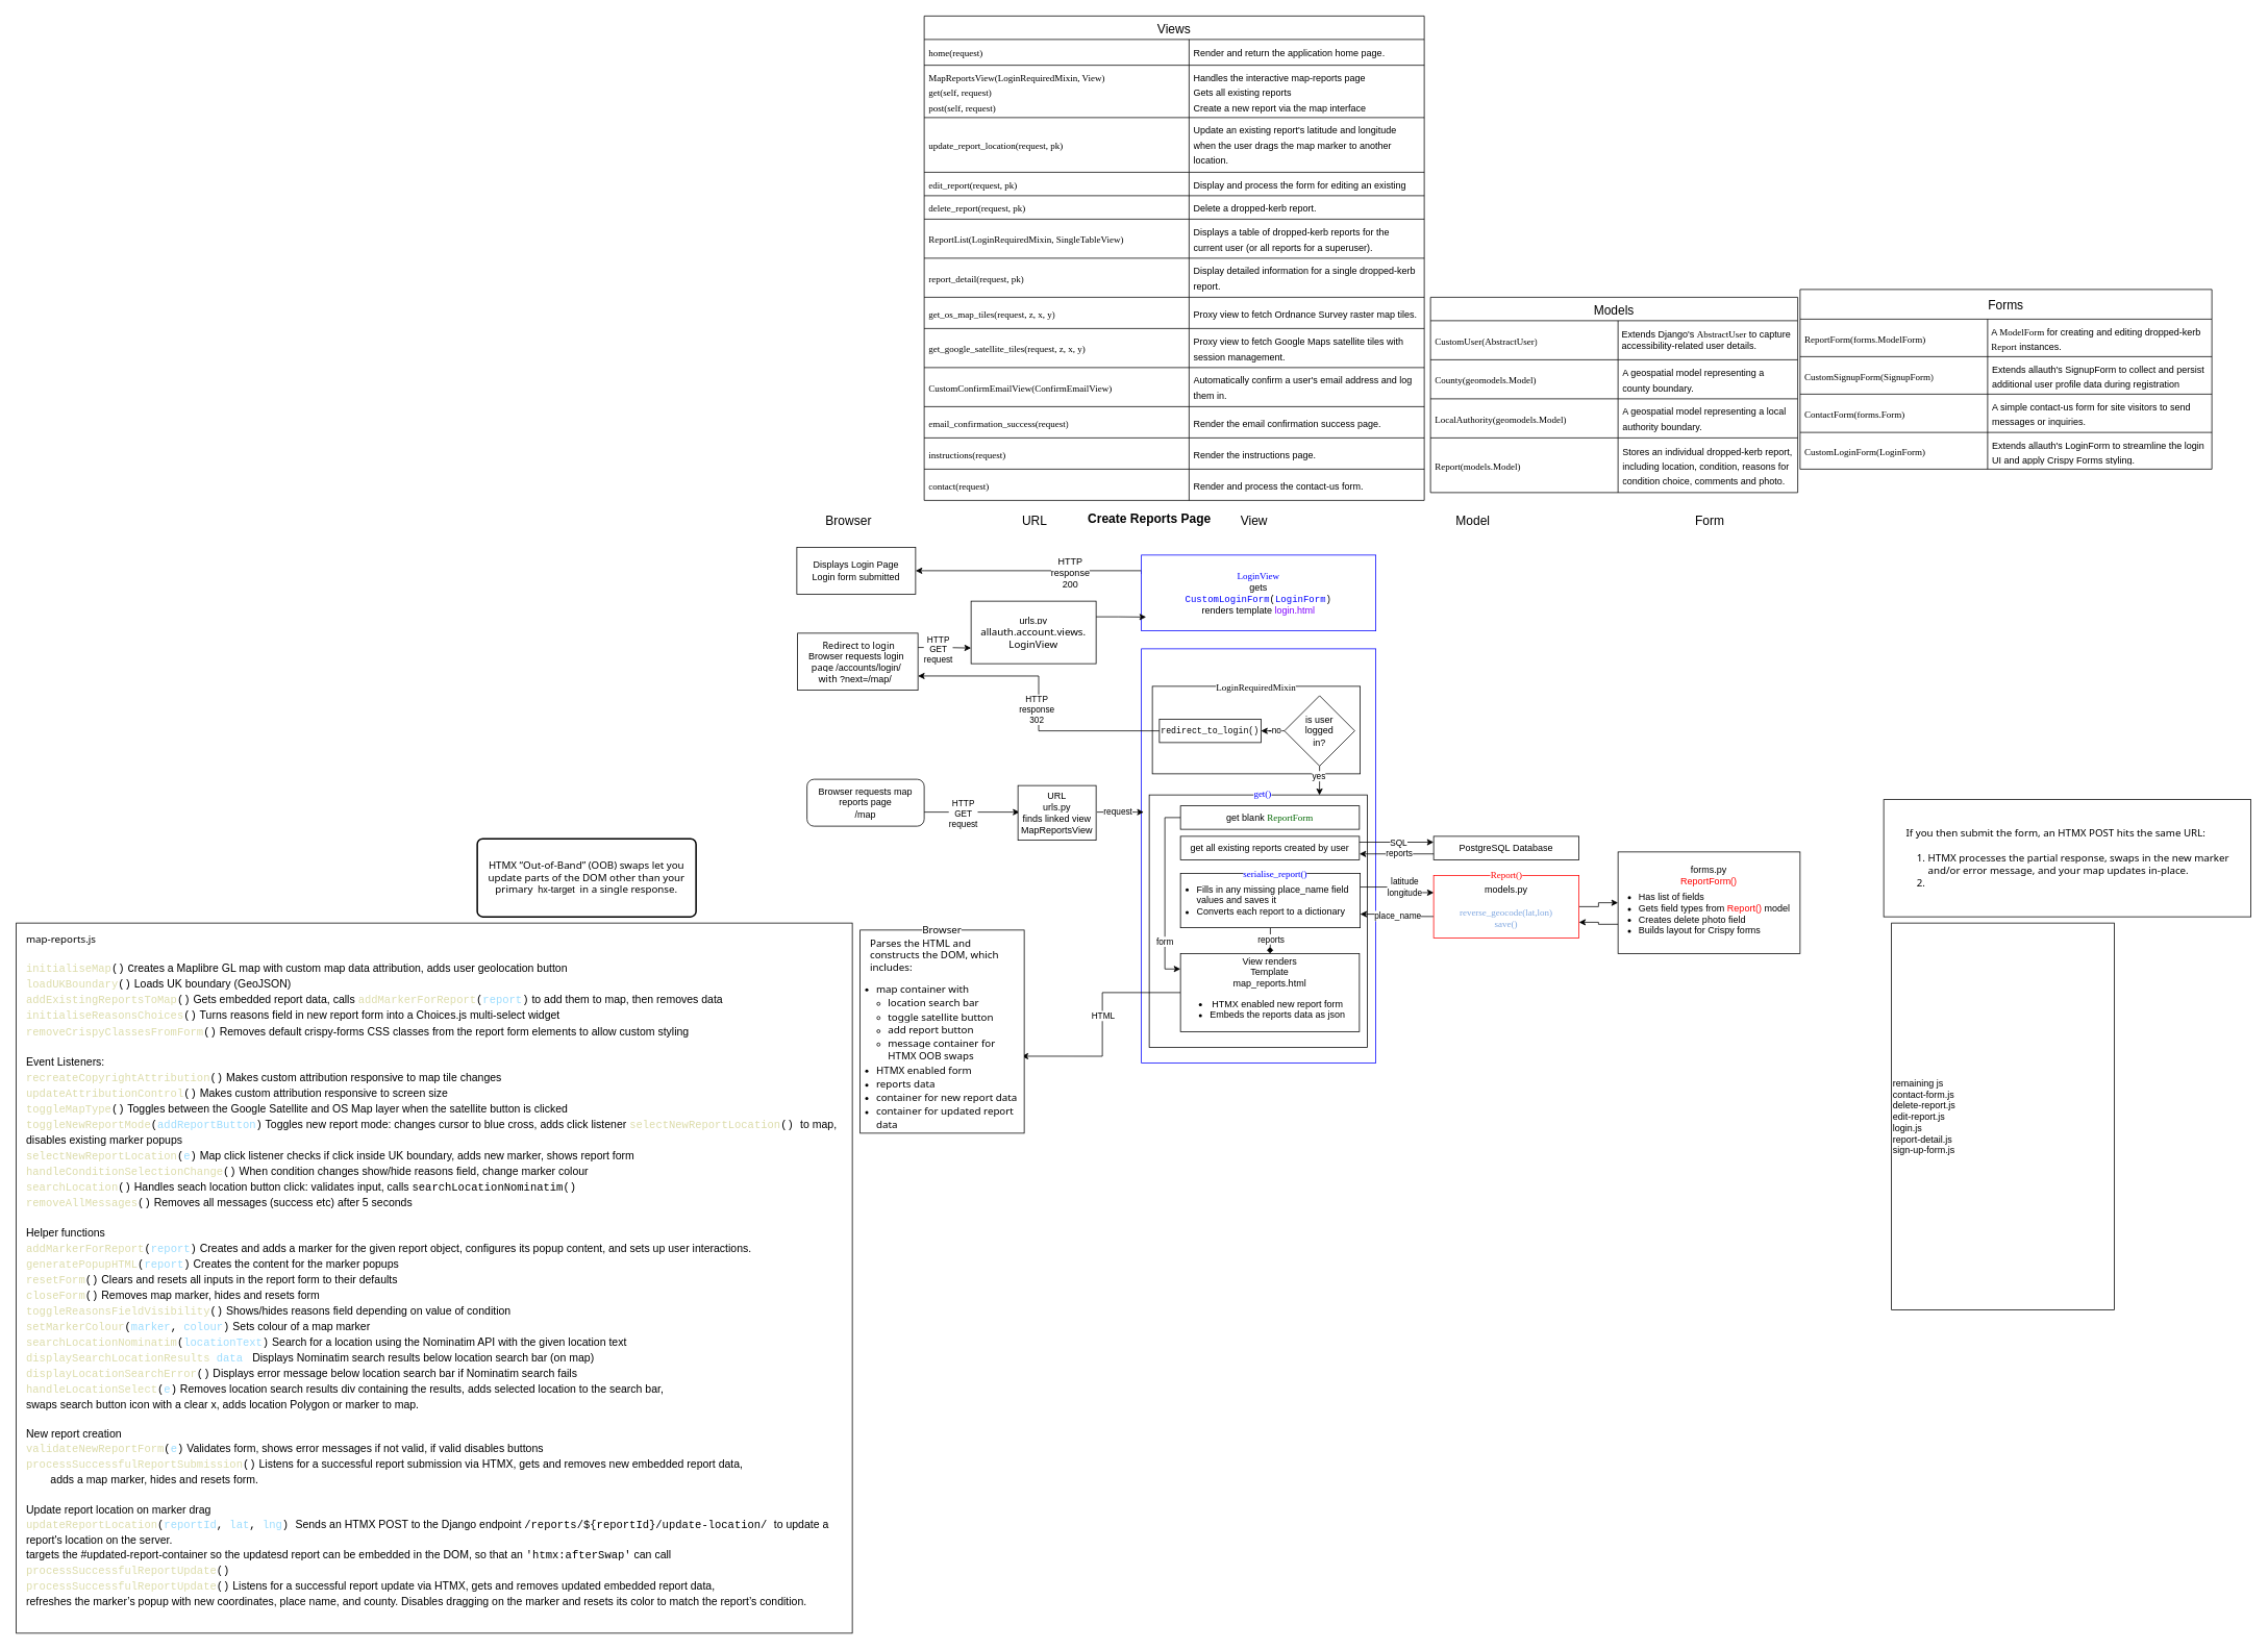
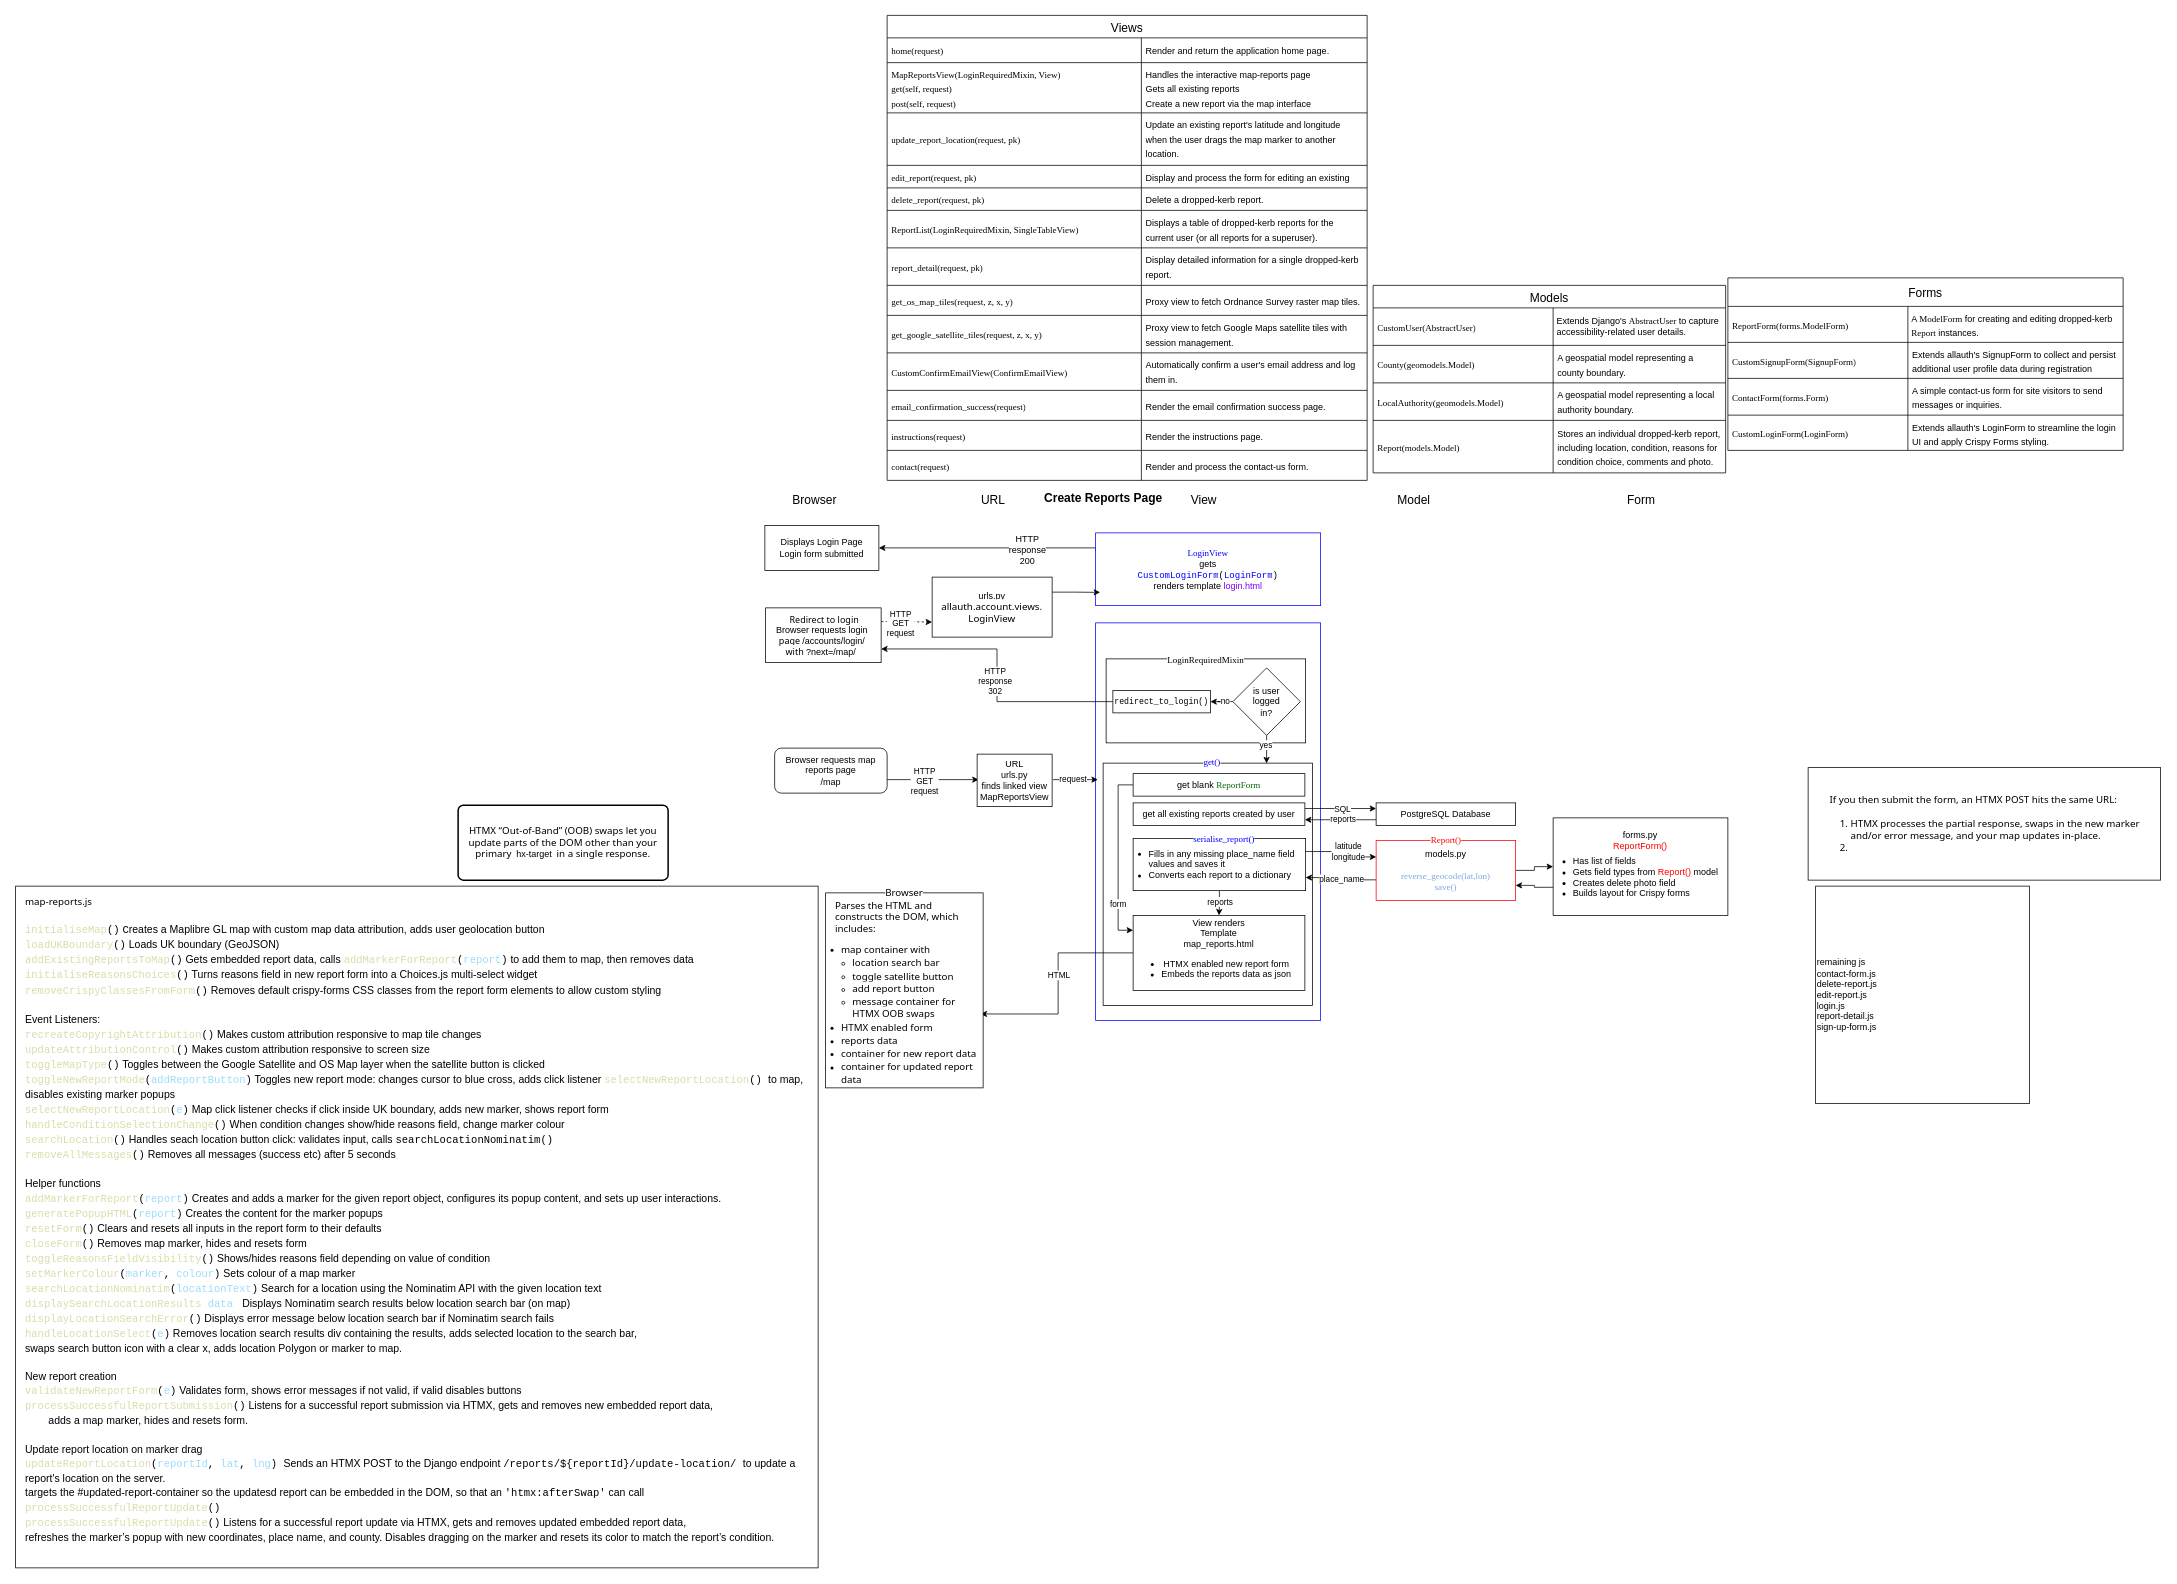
- <mxCell id="47" value="" style="edgeStyle=orthogonalEdgeStyle;rounded=0;orthogonalLoop=1;jettySize=auto;html=1;entryX=0;entryY=0.75;entryDx=0;entryDy=0;exitX=1;exitY=0.25;exitDx=0;exitDy=0;" edge="1" parent="1" source="49" target="56"><mxGeometry relative="1" as="geometry"><mxPoint x="1032" y="943.5" as="sourcePoint" /><mxPoint x="929" y="943" as="targetPoint" /></mxGeometry></mxCell>
+ <mxCell id="47" value="" style="edgeStyle=orthogonalEdgeStyle;rounded=0;orthogonalLoop=1;jettySize=auto;html=1;entryX=0;entryY=0.75;entryDx=0;entryDy=0;exitX=1;exitY=0.25;exitDx=0;exitDy=0;dashed=1;" edge="1" parent="1" source="49" target="56"><mxGeometry relative="1" as="geometry"><mxPoint x="1032" y="943.5" as="sourcePoint" /><mxPoint x="929" y="943" as="targetPoint" /></mxGeometry></mxCell>
- <mxCell id="18" value="" style="edgeStyle=orthogonalEdgeStyle;rounded=0;orthogonalLoop=1;jettySize=auto;html=1;endArrow=diamond;" edge="1" parent="1" source="63" target="53"><mxGeometry relative="1" as="geometry" /></mxCell>
+ <mxCell id="18" value="" style="edgeStyle=orthogonalEdgeStyle;rounded=0;orthogonalLoop=1;jettySize=auto;html=1;" edge="1" parent="1" source="63" target="53"><mxGeometry relative="1" as="geometry" /></mxCell>
- <mxCell id="38" value="remaining js&lt;div&gt;contact-form.js&lt;/div&gt;&lt;div&gt;delete-report.js&lt;/div&gt;&lt;div&gt;edit-report.js&lt;/div&gt;&lt;div&gt;login.js&lt;/div&gt;&lt;div&gt;report-detail.js&lt;/div&gt;&lt;div&gt;sign-up-form.js&lt;/div&gt;" style="rounded=0;whiteSpace=wrap;html=1;align=left;" vertex="1" parent="1"><mxGeometry x="2420" y="1181" width="285" height="495" as="geometry" /></mxCell>
+ <mxCell id="38" value="remaining js&lt;div&gt;contact-form.js&lt;/div&gt;&lt;div&gt;delete-report.js&lt;/div&gt;&lt;div&gt;edit-report.js&lt;/div&gt;&lt;div&gt;login.js&lt;/div&gt;&lt;div&gt;report-detail.js&lt;/div&gt;&lt;div&gt;sign-up-form.js&lt;/div&gt;" style="rounded=0;whiteSpace=wrap;html=1;align=left;" vertex="1" parent="1"><mxGeometry x="2420" y="1181" width="285" height="290" as="geometry" /></mxCell>
